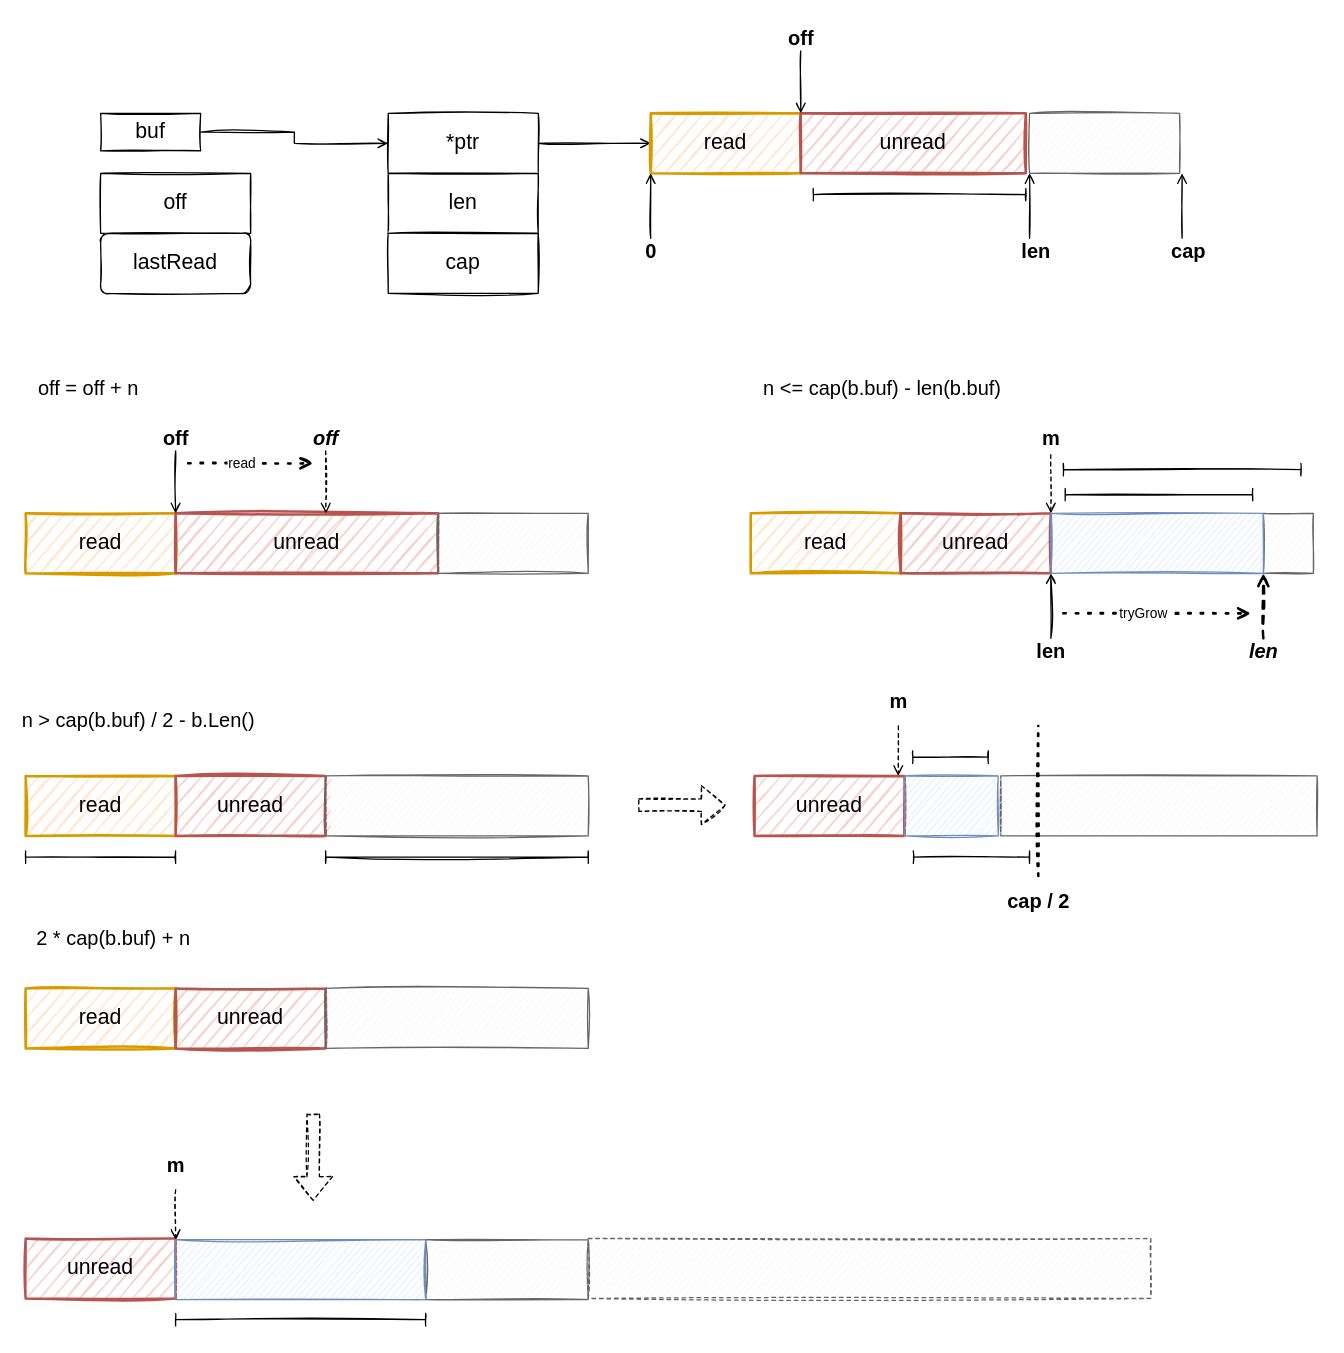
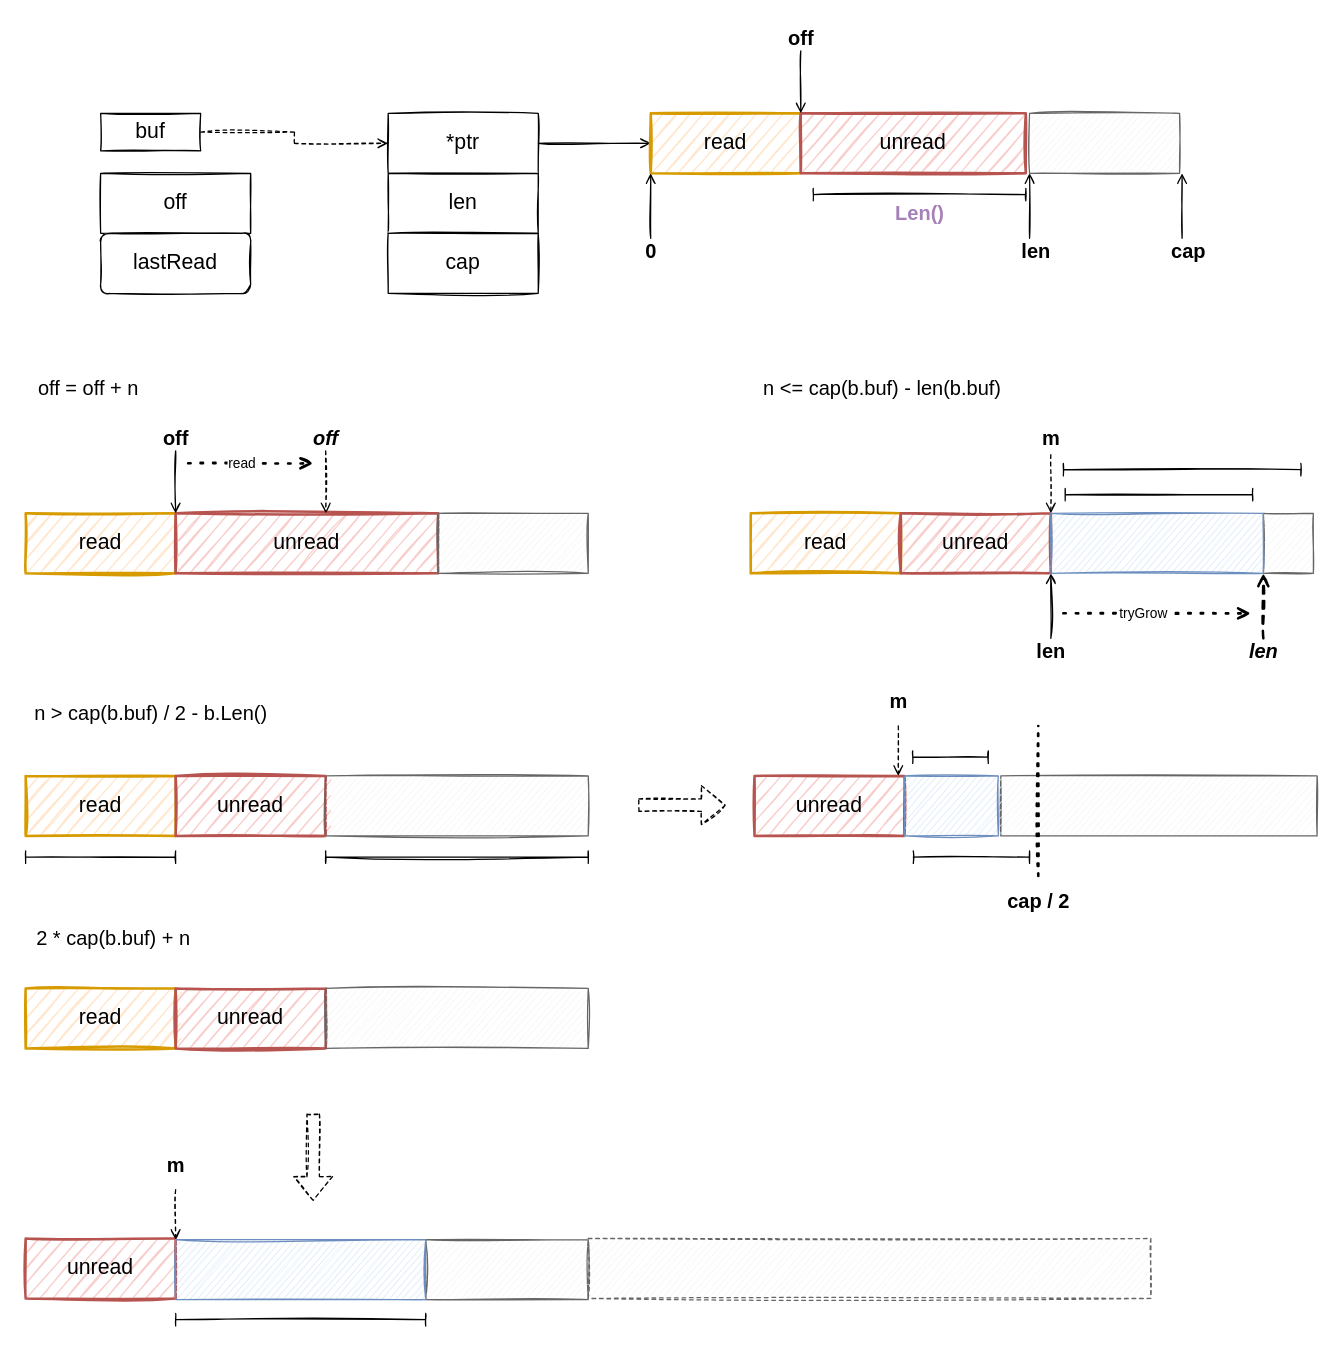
- <mxCell id="2" style="edgeStyle=orthogonalEdgeStyle;rounded=0;orthogonalLoop=1;jettySize=auto;html=1;exitX=1;exitY=0.5;exitDx=0;exitDy=0;entryX=0;entryY=0.5;entryDx=0;entryDy=0;endArrow=open;endFill=0;sketch=1;" edge="1" parent="1" source="3" target="7"><mxGeometry relative="1" as="geometry" /></mxCell>
+ <mxCell id="2" style="edgeStyle=orthogonalEdgeStyle;rounded=0;orthogonalLoop=1;jettySize=auto;html=1;exitX=1;exitY=0.5;exitDx=0;exitDy=0;entryX=0;entryY=0.5;entryDx=0;entryDy=0;endArrow=open;endFill=0;sketch=1;dashed=1;" edge="1" parent="1" source="3" target="7"><mxGeometry relative="1" as="geometry" /></mxCell>
+ <mxCell id="20" value="Len()" style="text;html=1;align=center;verticalAlign=middle;resizable=0;points=[];autosize=1;strokeColor=none;fontSize=16;fontStyle=1;fontColor=#A680B8;sketch=1;" vertex="1" parent="1"><mxGeometry x="710" y="160" width="50" height="20" as="geometry" /></mxCell>
- <mxCell id="45" value="n &amp;gt; cap(b.buf) / 2 - b.Len()" style="text;html=1;align=center;verticalAlign=middle;resizable=0;points=[];autosize=1;strokeColor=none;fontSize=16;" vertex="1" parent="1"><mxGeometry x="10" y="565" width="200" height="20" as="geometry" /></mxCell>
+ <mxCell id="45" value="n &amp;gt; cap(b.buf) / 2 - b.Len()" style="text;html=1;align=center;verticalAlign=middle;resizable=0;points=[];autosize=1;strokeColor=none;fontSize=16;" vertex="1" parent="1"><mxGeometry y="560" width="200" height="20" as="geometry" x="20" /></mxCell>
